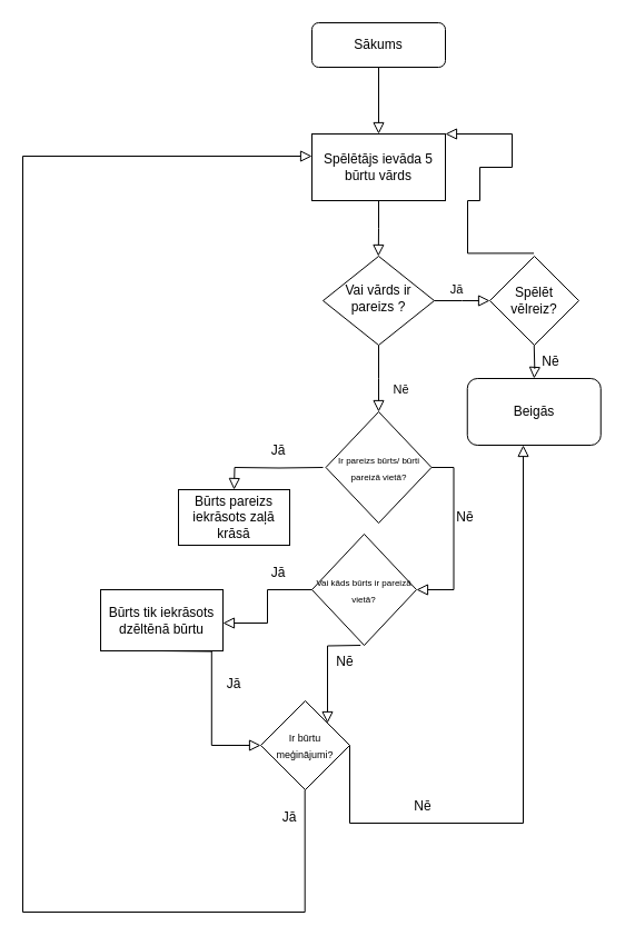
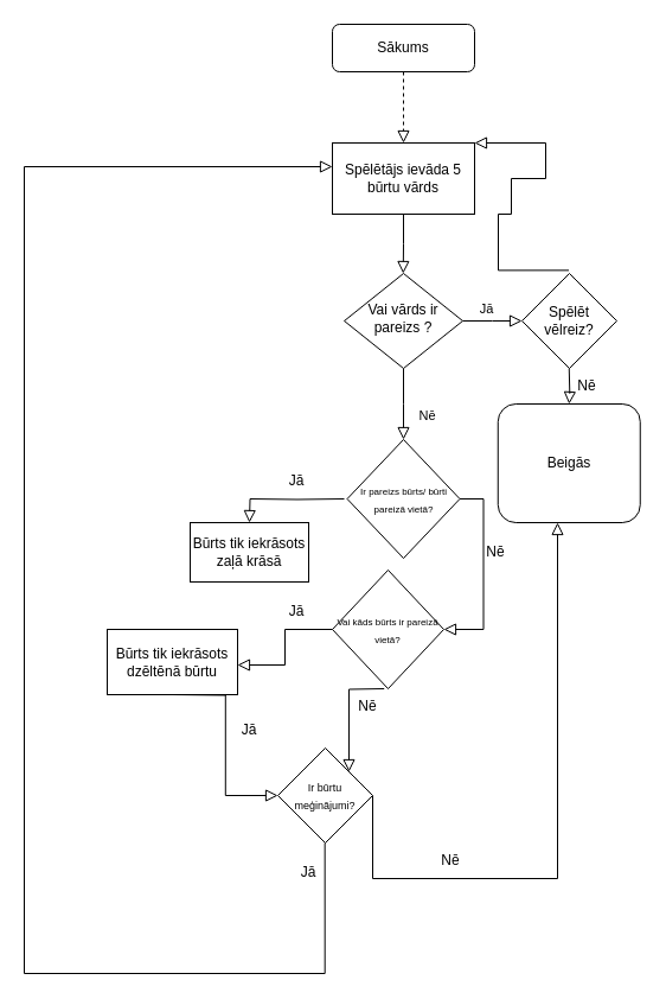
- <mxCell id="2" value="" style="rounded=0;html=1;jettySize=auto;orthogonalLoop=1;fontSize=11;endArrow=block;endFill=0;endSize=8;strokeWidth=1;shadow=0;labelBackgroundColor=none;edgeStyle=orthogonalEdgeStyle;" parent="1" source="3" target="7" edge="1"><mxGeometry relative="1" as="geometry"><mxPoint x="340" y="110" as="targetPoint" /></mxGeometry></mxCell>
+ <mxCell id="2" value="" style="rounded=0;html=1;jettySize=auto;orthogonalLoop=1;fontSize=11;endArrow=block;endFill=0;endSize=8;strokeWidth=1;shadow=0;labelBackgroundColor=none;edgeStyle=orthogonalEdgeStyle;dashed=1;" parent="1" source="3" target="7" edge="1"><mxGeometry relative="1" as="geometry"><mxPoint x="340" y="110" as="targetPoint" /></mxGeometry></mxCell>
- <mxCell id="12" value="Beigās" style="rounded=1;whiteSpace=wrap;html=1;" vertex="1" parent="1"><mxGeometry x="419.76" y="340" width="120" height="60" as="geometry" /></mxCell>
+ <mxCell id="12" value="Beigās" style="rounded=1;whiteSpace=wrap;html=1;" vertex="1" parent="1"><mxGeometry x="419.76" y="340" width="120" height="100" as="geometry" /></mxCell>
- <mxCell id="18" value="&lt;div&gt;Būrts pareizs iekrāsots zaļā krāsā&lt;br&gt;&lt;/div&gt;" style="rounded=0;whiteSpace=wrap;html=1;" vertex="1" parent="1"><mxGeometry x="160" y="440" width="100" height="50" as="geometry" /></mxCell>
+ <mxCell id="18" value="&lt;div&gt;Būrts tik iekrāsots zaļā krāsā&lt;br&gt;&lt;/div&gt;" style="rounded=0;whiteSpace=wrap;html=1;" vertex="1" parent="1"><mxGeometry x="160" y="440" width="100" height="50" as="geometry" /></mxCell>
